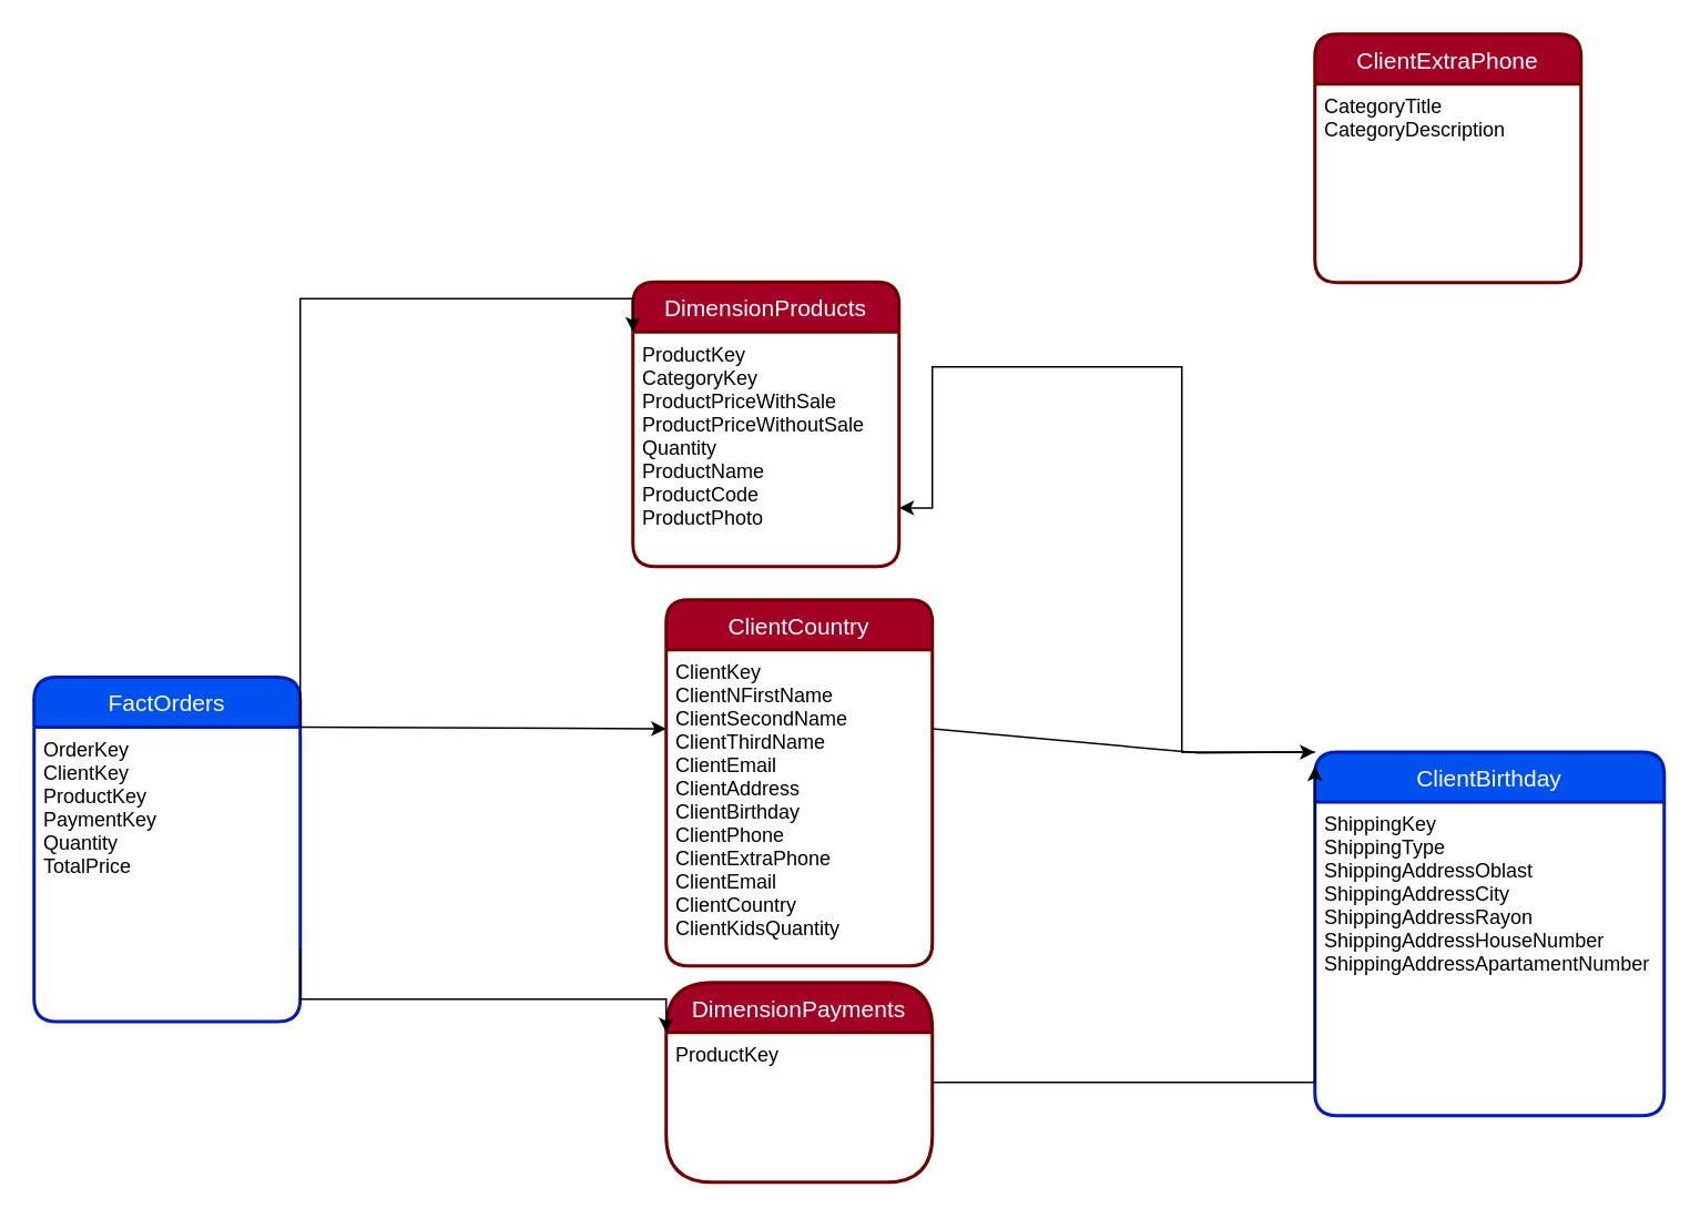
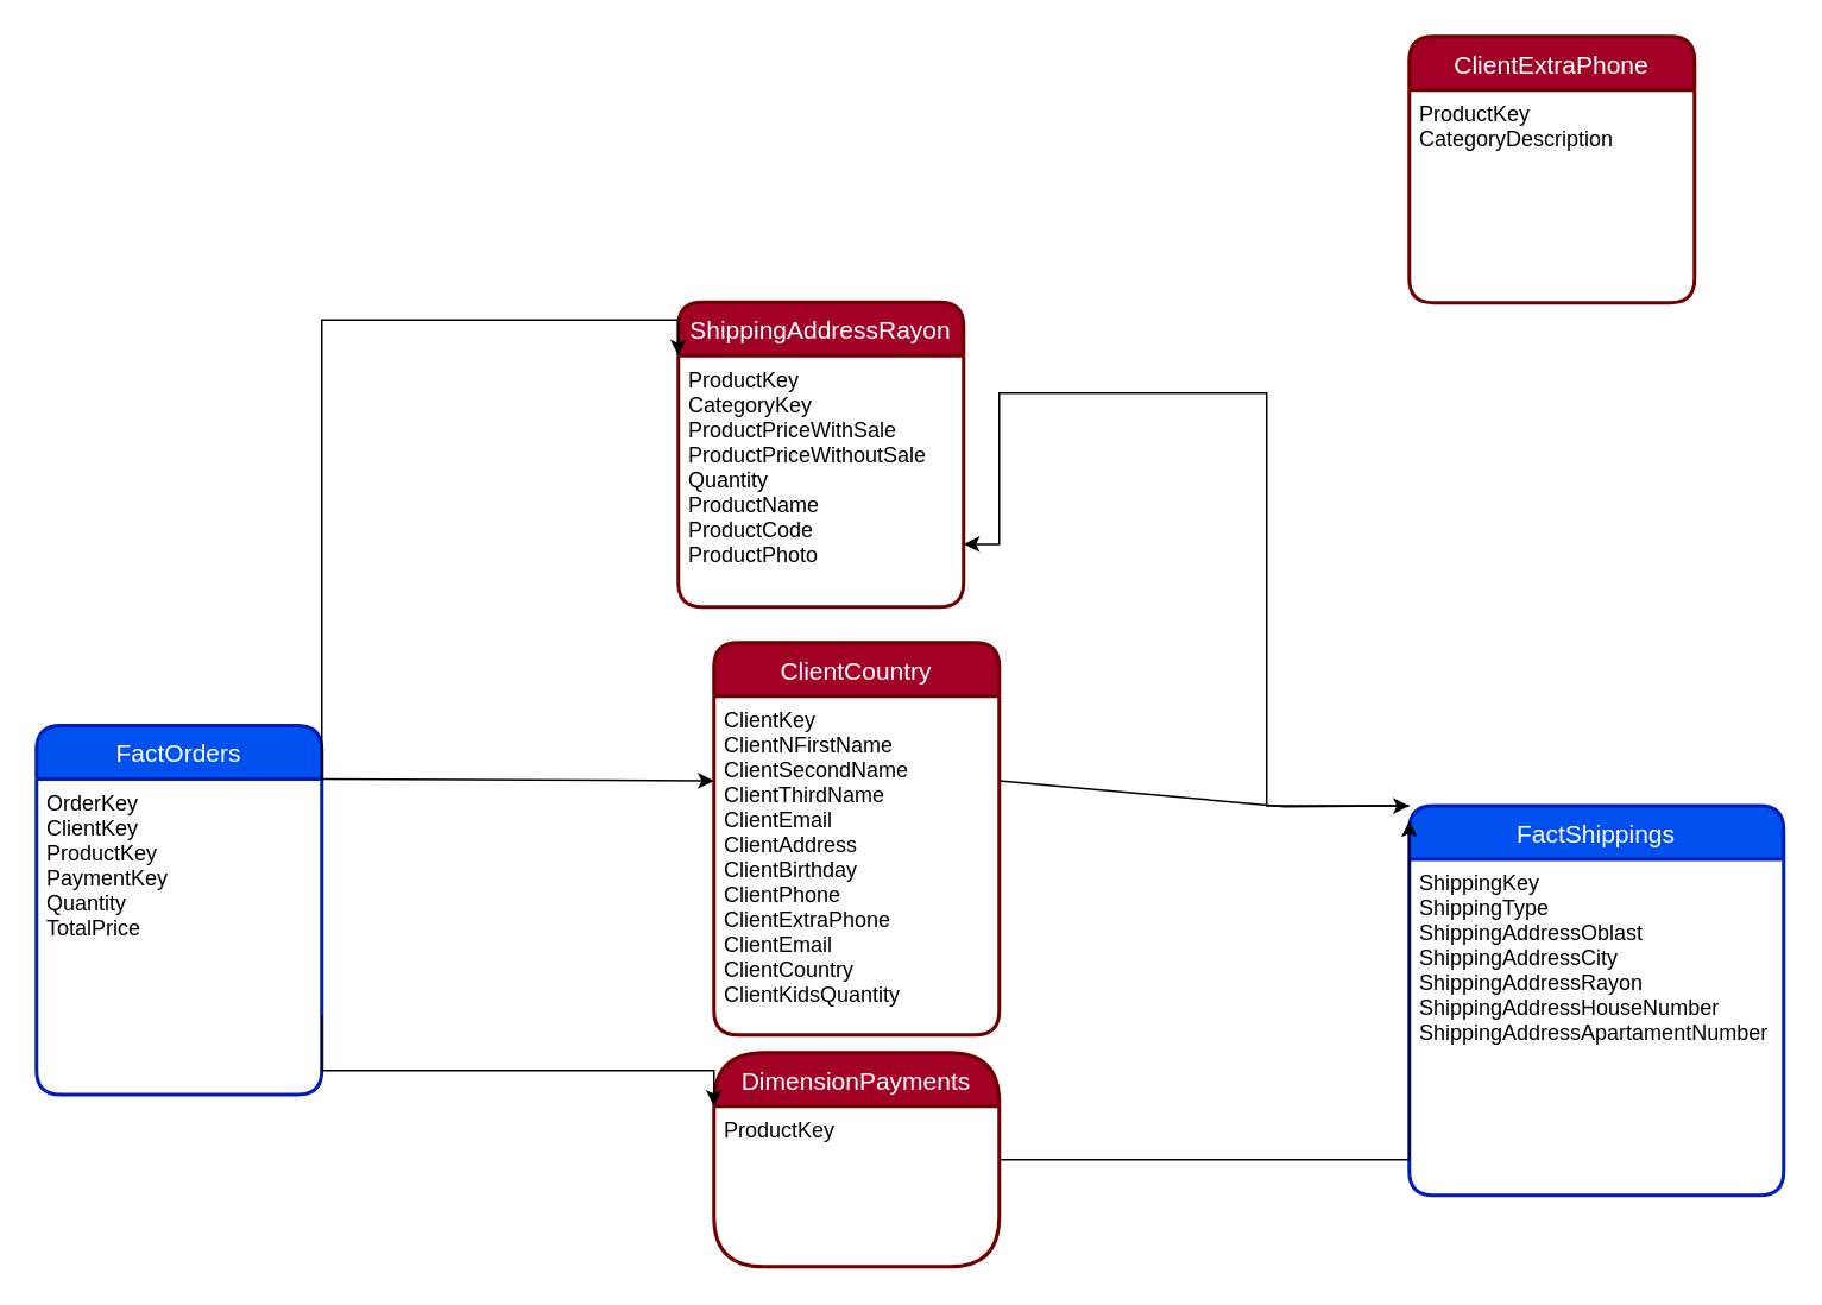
- <mxCell id="10" value="CategoryTitle&#10;CategoryDescription" style="align=left;strokeColor=none;fillColor=none;spacingLeft=4;fontSize=12;verticalAlign=top;resizable=0;rotatable=0;part=1;" vertex="1" parent="9"><mxGeometry y="30" width="160" height="119.25" as="geometry" /></mxCell>
+ <mxCell id="10" value="ProductKey&#10;CategoryDescription" style="align=left;strokeColor=none;fillColor=none;spacingLeft=4;fontSize=12;verticalAlign=top;resizable=0;rotatable=0;part=1;" vertex="1" parent="9"><mxGeometry y="30" width="160" height="119.25" as="geometry" /></mxCell>
- <mxCell id="7" value="DimensionProducts" style="swimlane;childLayout=stackLayout;horizontal=1;startSize=30;horizontalStack=0;rounded=1;fontSize=14;fontStyle=0;strokeWidth=2;resizeParent=0;resizeLast=1;shadow=0;dashed=0;align=center;fillColor=#a20025;fontColor=#ffffff;strokeColor=#6F0000;" vertex="1" parent="1"><mxGeometry x="380" y="169" width="160" height="171" as="geometry" /></mxCell>
+ <mxCell id="7" value="ShippingAddressRayon" style="swimlane;childLayout=stackLayout;horizontal=1;startSize=30;horizontalStack=0;rounded=1;fontSize=14;fontStyle=0;strokeWidth=2;resizeParent=0;resizeLast=1;shadow=0;dashed=0;align=center;fillColor=#a20025;fontColor=#ffffff;strokeColor=#6F0000;" vertex="1" parent="1"><mxGeometry x="380" y="169" width="160" height="171" as="geometry" /></mxCell>
- <mxCell id="3" value="ClientBirthday" style="swimlane;childLayout=stackLayout;horizontal=1;startSize=30;horizontalStack=0;rounded=1;fontSize=14;fontStyle=0;strokeWidth=2;resizeParent=0;resizeLast=1;shadow=0;dashed=0;align=center;fillColor=#0050ef;fontColor=#ffffff;strokeColor=#001DBC;" vertex="1" parent="1"><mxGeometry x="790" y="451.5" width="210" height="218.5" as="geometry" /></mxCell>
+ <mxCell id="3" value="FactShippings" style="swimlane;childLayout=stackLayout;horizontal=1;startSize=30;horizontalStack=0;rounded=1;fontSize=14;fontStyle=0;strokeWidth=2;resizeParent=0;resizeLast=1;shadow=0;dashed=0;align=center;fillColor=#0050ef;fontColor=#ffffff;strokeColor=#001DBC;" vertex="1" parent="1"><mxGeometry x="790" y="451.5" width="210" height="218.5" as="geometry" /></mxCell>
